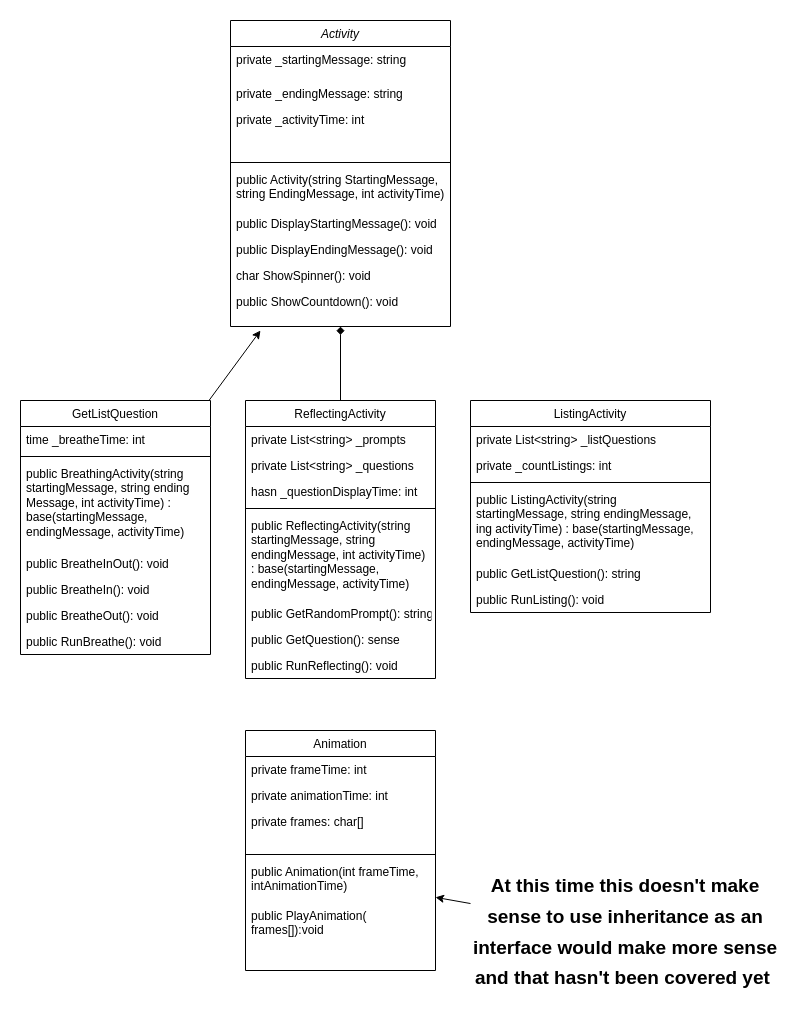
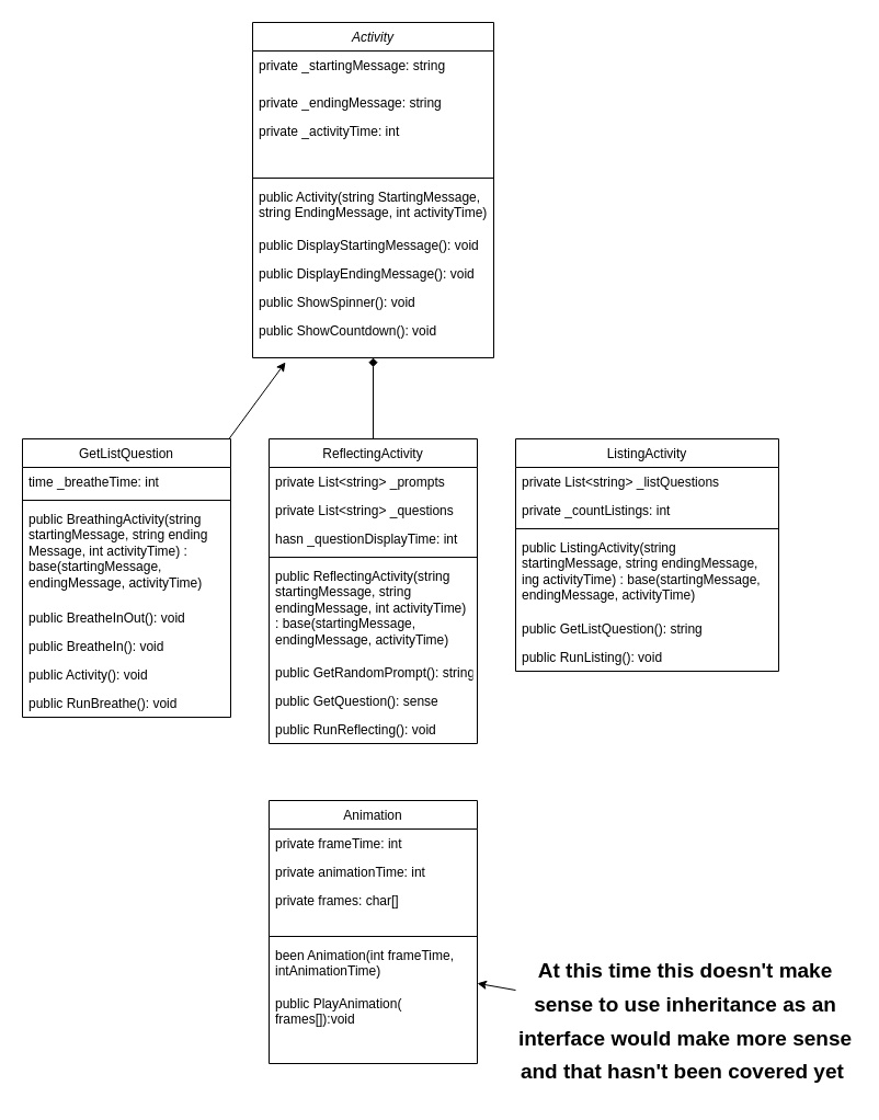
- <mxCell id="11" value="char ShowSpinner(): void" style="text;align=left;verticalAlign=top;spacingLeft=4;spacingRight=4;overflow=hidden;rotatable=0;points=[[0,0.5],[1,0.5]];portConstraint=eastwest;" parent="2" vertex="1"><mxGeometry y="242" width="220" height="26" as="geometry" /></mxCell>
+ <mxCell id="11" value="public ShowSpinner(): void" style="text;align=left;verticalAlign=top;spacingLeft=4;spacingRight=4;overflow=hidden;rotatable=0;points=[[0,0.5],[1,0.5]];portConstraint=eastwest;" parent="2" vertex="1"><mxGeometry y="242" width="220" height="26" as="geometry" /></mxCell>
- <mxCell id="37" value="public BreatheOut(): void" style="text;align=left;verticalAlign=top;spacingLeft=4;spacingRight=4;overflow=hidden;rotatable=0;points=[[0,0.5],[1,0.5]];portConstraint=eastwest;" parent="31" vertex="1"><mxGeometry y="202" width="190" height="26" as="geometry" /></mxCell>
+ <mxCell id="37" value="public Activity(): void" style="text;align=left;verticalAlign=top;spacingLeft=4;spacingRight=4;overflow=hidden;rotatable=0;points=[[0,0.5],[1,0.5]];portConstraint=eastwest;" parent="31" vertex="1"><mxGeometry y="202" width="190" height="26" as="geometry" /></mxCell>
- <mxCell id="44" value="public Animation(int frameTime, intAnimationTime)&#10;" style="text;align=left;verticalAlign=top;spacingLeft=4;spacingRight=4;overflow=hidden;rotatable=0;points=[[0,0.5],[1,0.5]];portConstraint=eastwest;whiteSpace=wrap;" parent="39" vertex="1"><mxGeometry y="128" width="190" height="44" as="geometry" /></mxCell>
+ <mxCell id="44" value="been Animation(int frameTime, intAnimationTime)&#10;" style="text;align=left;verticalAlign=top;spacingLeft=4;spacingRight=4;overflow=hidden;rotatable=0;points=[[0,0.5],[1,0.5]];portConstraint=eastwest;whiteSpace=wrap;" parent="39" vertex="1"><mxGeometry y="128" width="190" height="44" as="geometry" /></mxCell>
